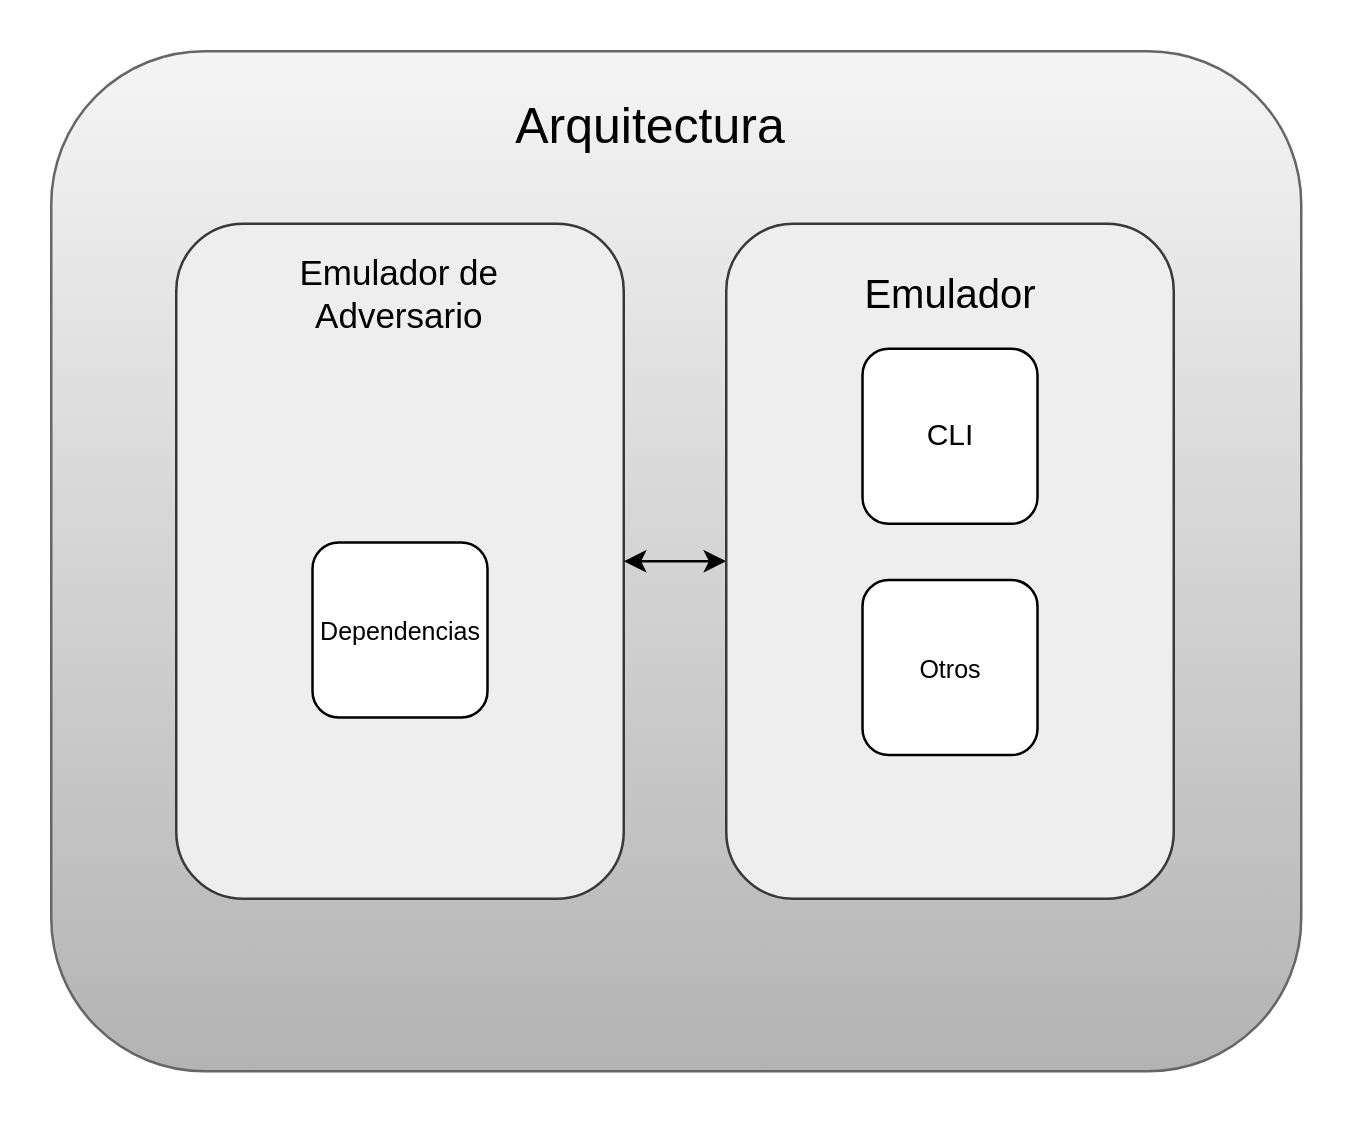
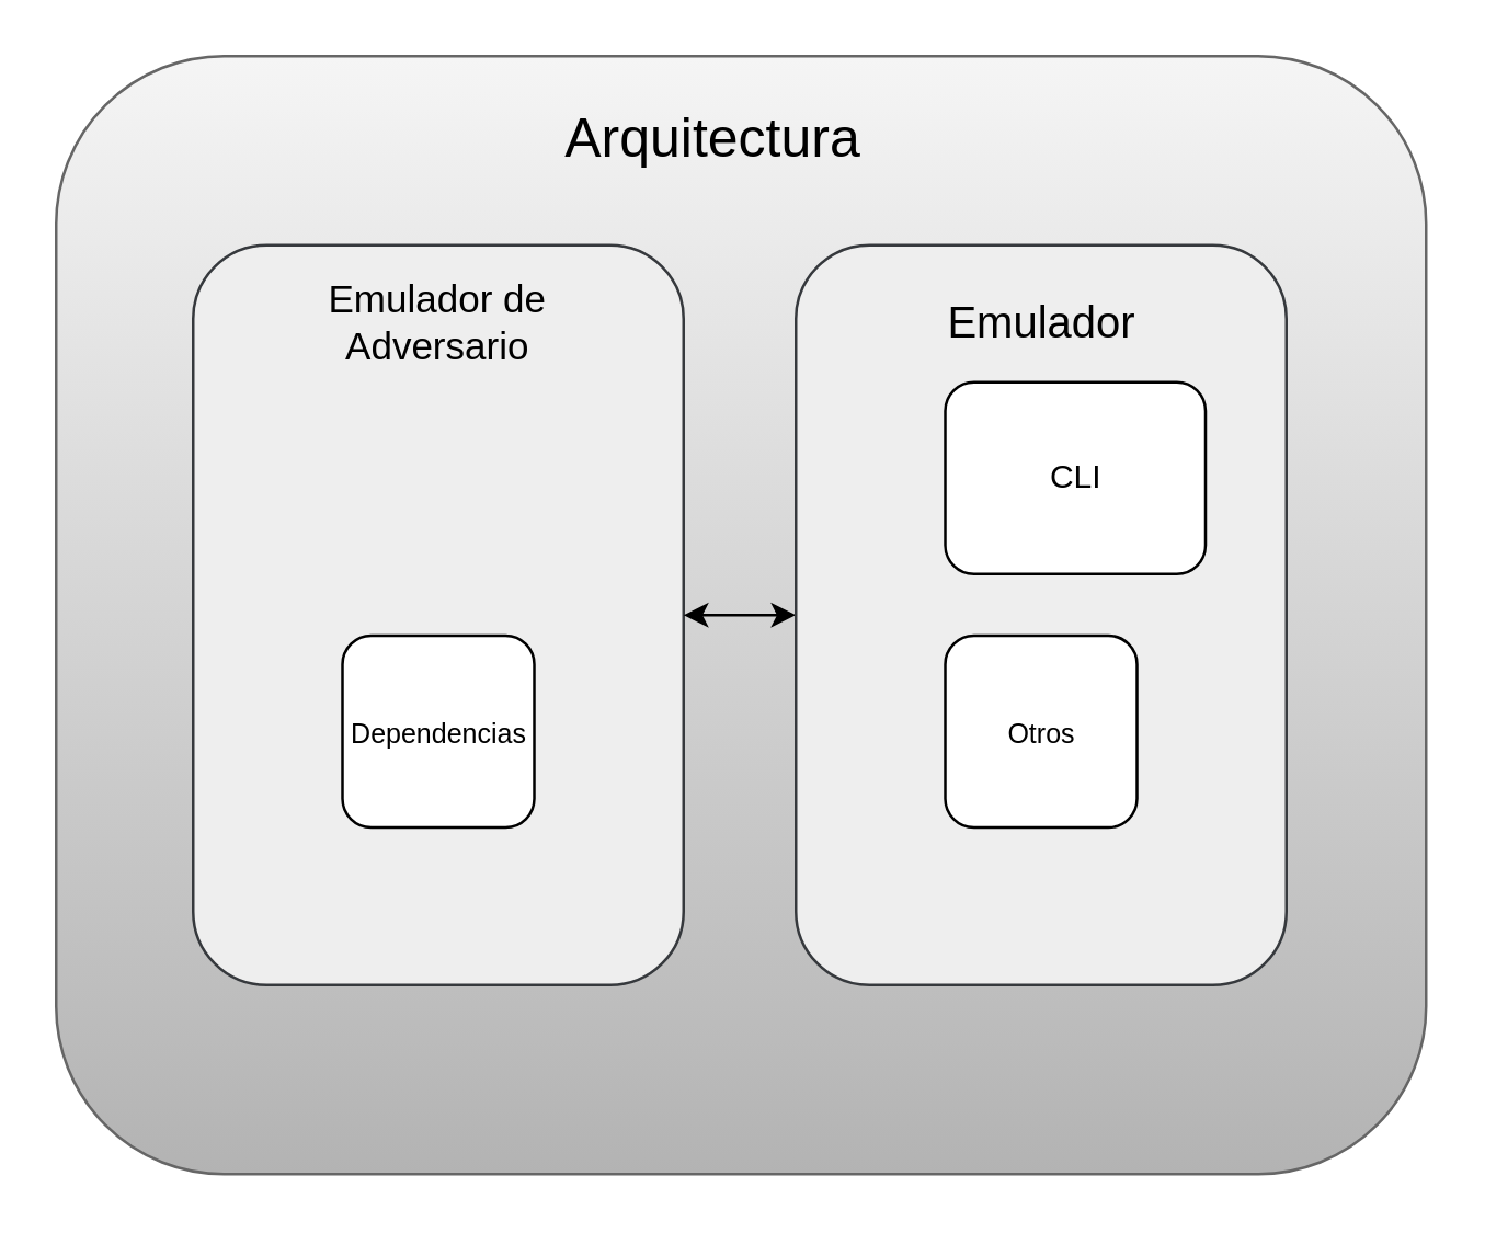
- <mxCell id="8" value="CLI" style="rounded=1;whiteSpace=wrap;html=1;" vertex="1" parent="1"><mxGeometry x="344.5" y="139" width="70" height="70" as="geometry" /></mxCell>
+ <mxCell id="8" value="CLI" style="rounded=1;whiteSpace=wrap;html=1;" vertex="1" parent="1"><mxGeometry x="344.5" y="139" width="95" height="70" as="geometry" /></mxCell>
- <mxCell id="5" value="&lt;font style=&quot;font-size: 10px&quot;&gt;Dependencias&lt;/font&gt;" style="rounded=1;whiteSpace=wrap;html=1;" vertex="1" parent="1"><mxGeometry x="124.5" y="216.5" width="70" height="70" as="geometry" /></mxCell>
+ <mxCell id="5" value="&lt;font style=&quot;font-size: 10px&quot;&gt;Dependencias&lt;/font&gt;" style="rounded=1;whiteSpace=wrap;html=1;" vertex="1" parent="1"><mxGeometry x="124.5" y="231.5" width="70" height="70" as="geometry" /></mxCell>
